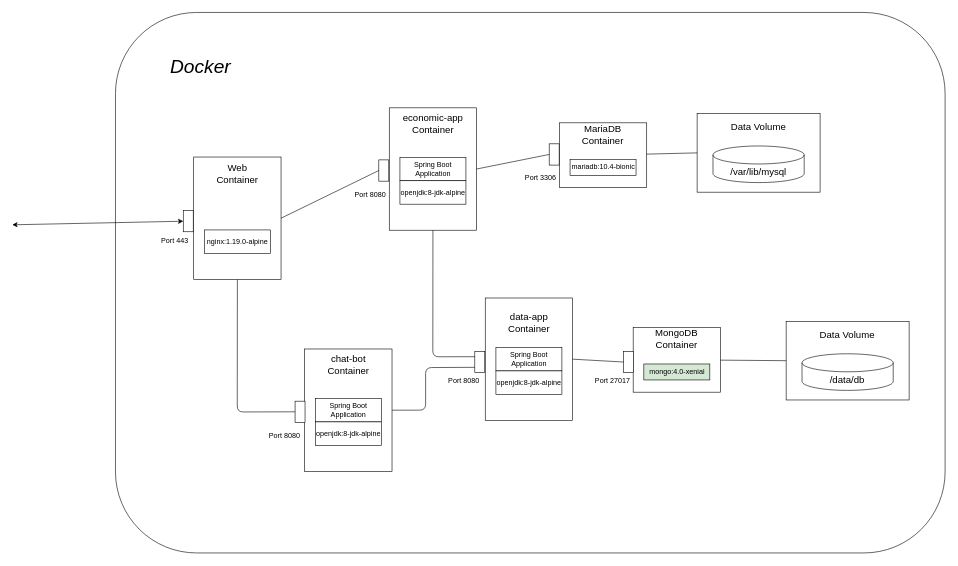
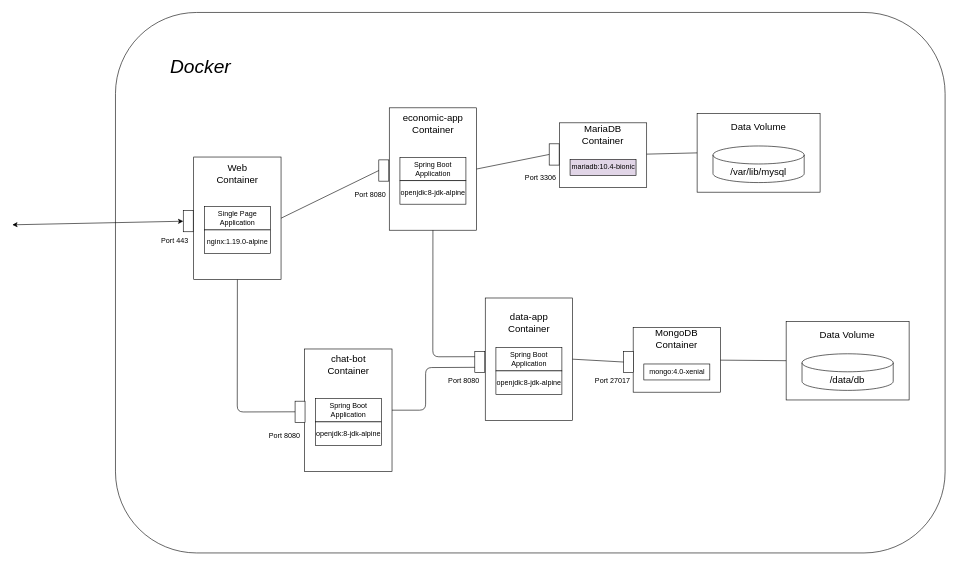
- <mxCell id="20" value="mariadb:10.4-bionic" style="html=1;" vertex="1" parent="17"><mxGeometry x="17.792" y="61.004" width="109.998" height="26.628" as="geometry" /></mxCell>
+ <mxCell id="20" value="mariadb:10.4-bionic" style="html=1;fillColor=#e1d5e7;" vertex="1" parent="17"><mxGeometry x="17.792" y="61.004" width="109.998" height="26.628" as="geometry" /></mxCell>
+ <mxCell id="70" value="Single Page&lt;br&gt;Application" style="html=1;" vertex="1" parent="68"><mxGeometry x="17.792" y="82.46" width="109.998" height="39.08" as="geometry" /></mxCell>
- <mxCell id="43" value="mongo:4.0-xenial" style="html=1;fillColor=#d5e8d4;" vertex="1" parent="40"><mxGeometry x="17.792" y="61.004" width="109.998" height="26.628" as="geometry" /></mxCell>
+ <mxCell id="43" value="mongo:4.0-xenial" style="html=1;" vertex="1" parent="40"><mxGeometry x="17.792" y="61.004" width="109.998" height="26.628" as="geometry" /></mxCell>
